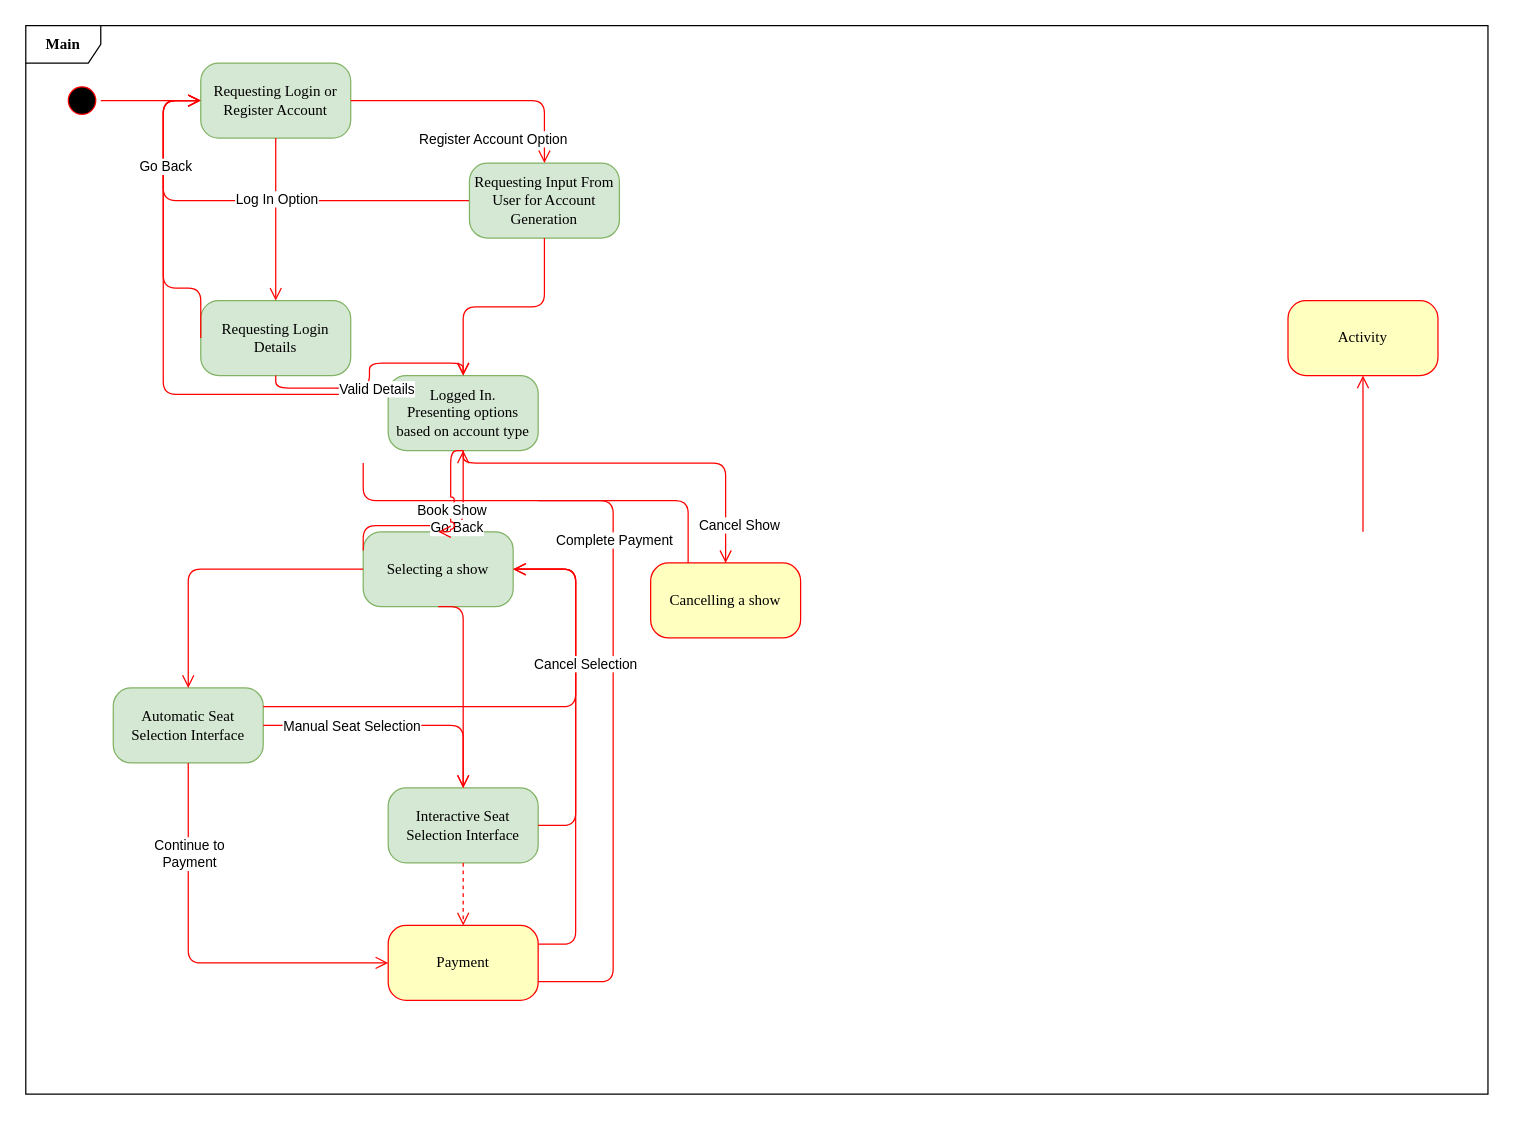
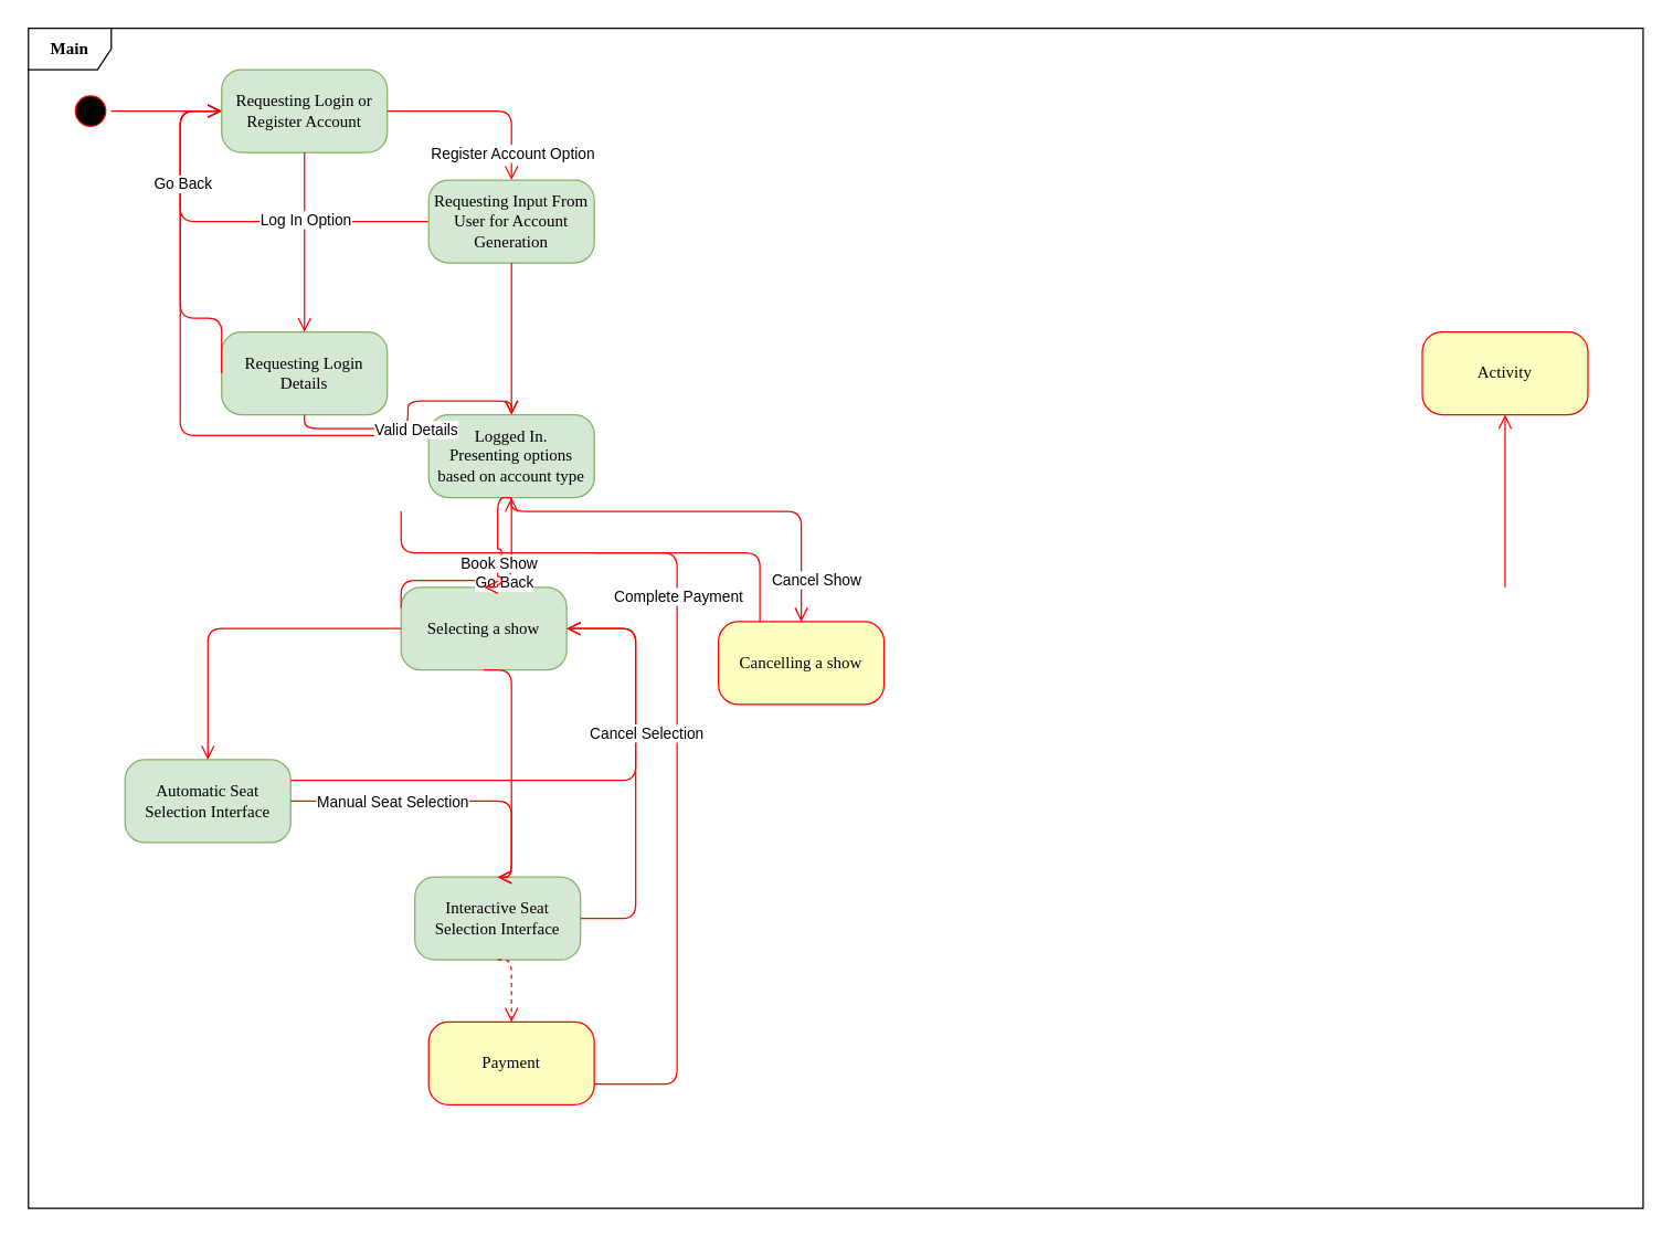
- <mxCell id="10" value="Requesting Input From User for Account Generation" style="rounded=1;whiteSpace=wrap;html=1;arcSize=24;fillColor=#d5e8d4;strokeColor=#82b366;shadow=0;comic=0;labelBackgroundColor=none;fontFamily=Verdana;fontSize=12;align=center;" parent="1" vertex="1"><mxGeometry x="375" y="130" width="120" height="60" as="geometry" /></mxCell>
+ <mxCell id="10" value="Requesting Input From User for Account Generation" style="rounded=1;whiteSpace=wrap;html=1;arcSize=24;fillColor=#d5e8d4;strokeColor=#82b366;shadow=0;comic=0;labelBackgroundColor=none;fontFamily=Verdana;fontSize=12;align=center;" parent="1" vertex="1"><mxGeometry x="310" y="130" width="120" height="60" as="geometry" /></mxCell>
- <mxCell id="24" value="Interactive Seat Selection Interface" style="rounded=1;whiteSpace=wrap;html=1;arcSize=24;fillColor=#d5e8d4;strokeColor=#82b366;shadow=0;comic=0;labelBackgroundColor=none;fontFamily=Verdana;fontSize=12;align=center;" parent="1" vertex="1"><mxGeometry x="310" y="630" width="120" height="60" as="geometry" /></mxCell>
+ <mxCell id="24" value="Interactive Seat Selection Interface" style="rounded=1;whiteSpace=wrap;html=1;arcSize=24;fillColor=#d5e8d4;strokeColor=#82b366;shadow=0;comic=0;labelBackgroundColor=none;fontFamily=Verdana;fontSize=12;align=center;" parent="1" vertex="1"><mxGeometry x="300" y="635" width="120" height="60" as="geometry" /></mxCell>
- <mxCell id="3" style="edgeStyle=elbowEdgeStyle;html=1;labelBackgroundColor=none;endArrow=none;endSize=8;strokeColor=#ff0000;fontFamily=Verdana;fontSize=12;align=left;exitX=1;exitY=0.25;exitDx=0;exitDy=0;endFill=0;entryX=1;entryY=0.5;entryDx=0;entryDy=0;" parent="1" source="28" target="22" edge="1"><mxGeometry relative="1" as="geometry"><mxPoint x="440" y="795" as="sourcePoint" /><mxPoint x="460" y="630" as="targetPoint" /><Array as="points"><mxPoint x="460" y="670" /></Array></mxGeometry></mxCell>
- <mxCell id="43" style="edgeStyle=elbowEdgeStyle;html=1;labelBackgroundColor=none;endArrow=open;endSize=8;strokeColor=#ff0000;fontFamily=Verdana;fontSize=12;align=left;exitX=0.5;exitY=1;exitDx=0;exitDy=0;entryX=0;entryY=0.5;entryDx=0;entryDy=0;" parent="1" source="23" target="28" edge="1"><mxGeometry relative="1" as="geometry"><mxPoint x="320" y="490" as="sourcePoint" /><mxPoint x="160" y="560" as="targetPoint" /><Array as="points"><mxPoint x="150" y="760" /></Array></mxGeometry></mxCell>
- <mxCell id="44" value="Continue to&lt;div&gt;Payment&lt;/div&gt;" style="edgeLabel;html=1;align=center;verticalAlign=middle;resizable=0;points=[];" parent="43" vertex="1" connectable="0"><mxGeometry x="-0.553" relative="1" as="geometry"><mxPoint as="offset" /></mxGeometry></mxCell>
